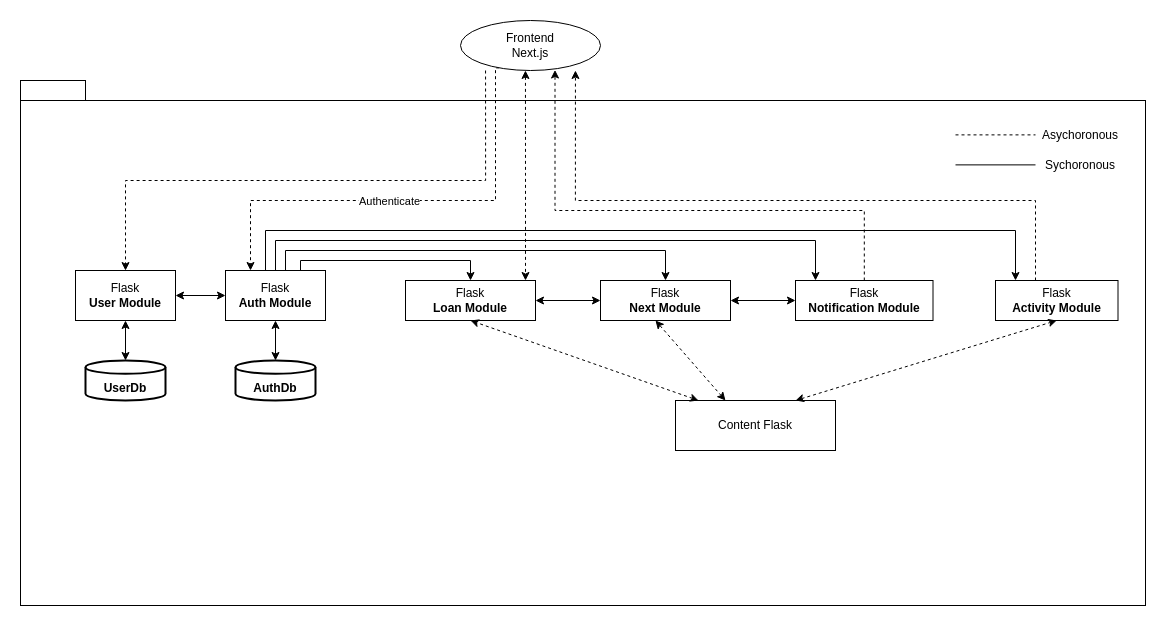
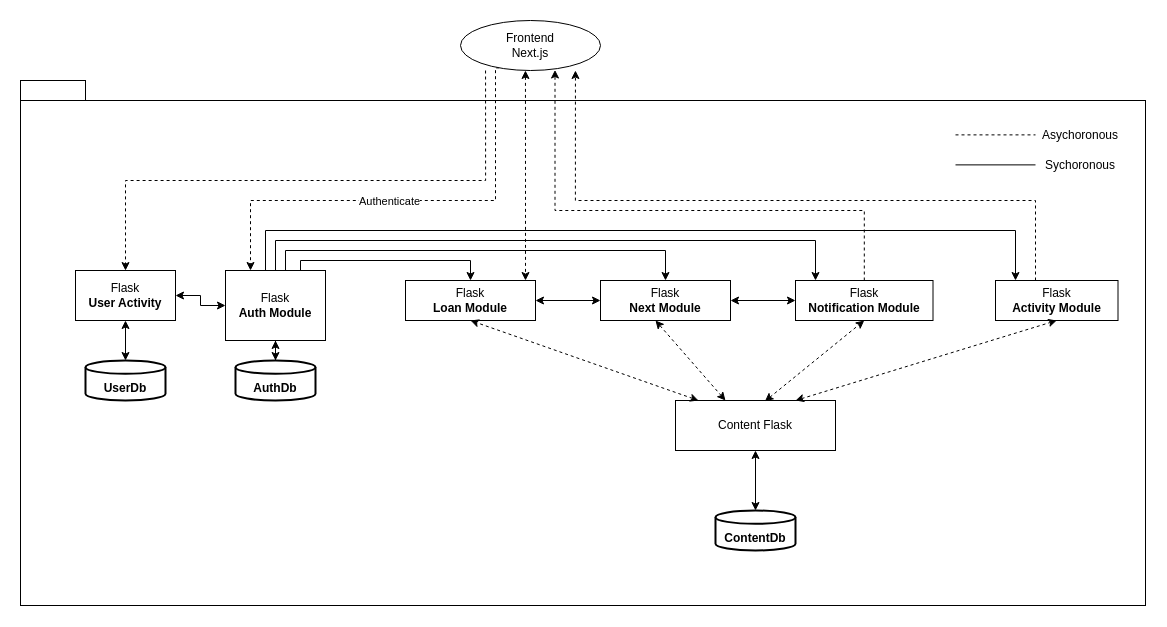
- <mxCell id="12" value="&lt;div&gt;Flask&lt;/div&gt;&lt;div&gt;&lt;b&gt;User Module&lt;/b&gt;&lt;br&gt;&lt;/div&gt;" style="rounded=0;whiteSpace=wrap;html=1;" vertex="1" parent="1"><mxGeometry x="75" y="270" width="100" height="50" as="geometry" /></mxCell>
+ <mxCell id="12" value="&lt;div&gt;Flask&lt;/div&gt;&lt;div&gt;&lt;b&gt;User Activity&lt;/b&gt;&lt;br&gt;&lt;/div&gt;" style="rounded=0;whiteSpace=wrap;html=1;" vertex="1" parent="1"><mxGeometry x="75" y="270" width="100" height="50" as="geometry" /></mxCell>
- <mxCell id="16" value="&lt;div&gt;Flask&lt;/div&gt;&lt;div&gt;&lt;b&gt;Auth Module&lt;/b&gt;&lt;br&gt;&lt;/div&gt;" style="rounded=0;whiteSpace=wrap;html=1;" vertex="1" parent="1"><mxGeometry x="225" y="270" width="100" height="50" as="geometry" /></mxCell>
+ <mxCell id="16" value="&lt;div&gt;Flask&lt;/div&gt;&lt;div&gt;&lt;b&gt;Auth Module&lt;/b&gt;&lt;br&gt;&lt;/div&gt;" style="rounded=0;whiteSpace=wrap;html=1;" vertex="1" parent="1"><mxGeometry x="225" y="270" width="100" height="70" as="geometry" /></mxCell>
+ <mxCell id="33" value="" style="endArrow=classic;startArrow=classic;html=1;rounded=0;entryX=0.5;entryY=1;entryDx=0;entryDy=0;exitX=0.559;exitY=0.015;exitDx=0;exitDy=0;exitPerimeter=0;dashed=1;" edge="1" parent="1" source="23" target="28"><mxGeometry width="50" height="50" relative="1" as="geometry"><mxPoint x="665" y="420" as="sourcePoint" /><mxPoint x="715" y="370" as="targetPoint" /></mxGeometry></mxCell>
+ <mxCell id="21" value="" style="edgeStyle=orthogonalEdgeStyle;rounded=0;orthogonalLoop=1;jettySize=auto;html=1;startArrow=classic;startFill=1;" edge="1" parent="1" source="22" target="23"><mxGeometry relative="1" as="geometry" /></mxCell>
+ <mxCell id="22" value="&lt;div&gt;&lt;b&gt;&lt;br&gt;&lt;/b&gt;&lt;/div&gt;&lt;div&gt;&lt;b&gt;ContentDb&lt;/b&gt;&lt;/div&gt;" style="strokeWidth=2;html=1;shape=mxgraph.flowchart.database;whiteSpace=wrap;" vertex="1" parent="1"><mxGeometry x="715" y="510" width="80" height="40" as="geometry" /></mxCell>
